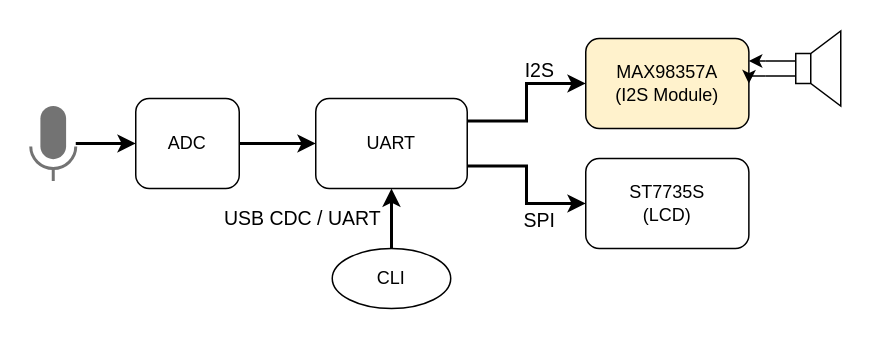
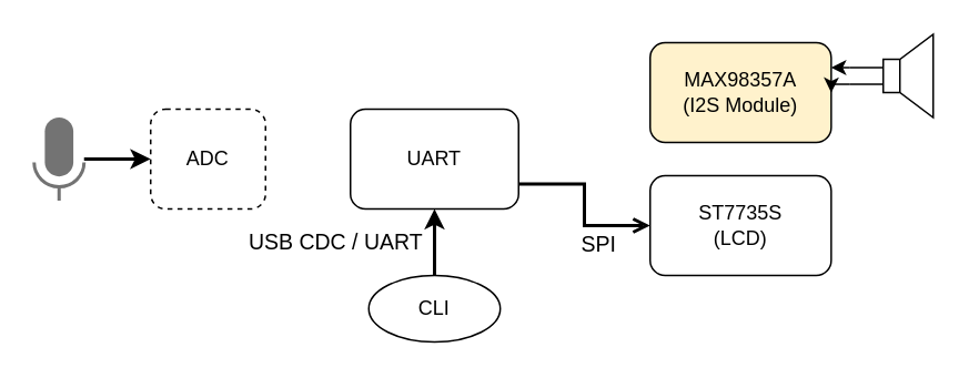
- <mxCell id="2" style="edgeStyle=orthogonalEdgeStyle;rounded=0;orthogonalLoop=1;jettySize=auto;html=1;exitX=1;exitY=0.25;exitDx=0;exitDy=0;entryX=0;entryY=0.5;entryDx=0;entryDy=0;strokeWidth=2;" edge="1" parent="1" source="6" target="7"><mxGeometry relative="1" as="geometry" /></mxCell>
- <mxCell id="3" value="&lt;font style=&quot;font-size: 13px;&quot;&gt;I2S&lt;/font&gt;" style="edgeLabel;html=1;align=center;verticalAlign=middle;resizable=0;points=[];fontSize=13;" vertex="1" connectable="0" parent="2"><mxGeometry x="0.436" y="-3" relative="1" as="geometry"><mxPoint x="-2" y="-13" as="offset" /></mxGeometry></mxCell>
- <mxCell id="13" value="ADC" style="rounded=1;whiteSpace=wrap;html=1;" vertex="1" parent="1"><mxGeometry x="90" y="65" width="69" height="60" as="geometry" /></mxCell>
+ <mxCell id="13" value="ADC" style="rounded=1;whiteSpace=wrap;html=1;dashed=1;" vertex="1" parent="1"><mxGeometry x="90" y="65" width="69" height="60" as="geometry" /></mxCell>
- <mxCell id="12" style="edgeStyle=orthogonalEdgeStyle;rounded=0;orthogonalLoop=1;jettySize=auto;html=1;exitX=1;exitY=0.5;exitDx=0;exitDy=0;entryX=0;entryY=0.5;entryDx=0;entryDy=0;strokeWidth=2;startArrow=none;startFill=0;" edge="1" parent="1" source="13" target="6"><mxGeometry relative="1" as="geometry" /></mxCell>
- <mxCell id="4" style="edgeStyle=orthogonalEdgeStyle;rounded=0;orthogonalLoop=1;jettySize=auto;html=1;exitX=1;exitY=0.75;exitDx=0;exitDy=0;entryX=0;entryY=0.5;entryDx=0;entryDy=0;strokeWidth=2;" edge="1" parent="1" source="6" target="8"><mxGeometry relative="1" as="geometry" /></mxCell>
+ <mxCell id="4" style="edgeStyle=orthogonalEdgeStyle;rounded=0;orthogonalLoop=1;jettySize=auto;html=1;exitX=1;exitY=0.75;exitDx=0;exitDy=0;entryX=0;entryY=0.5;entryDx=0;entryDy=0;strokeWidth=2;endArrow=open;" edge="1" parent="1" source="6" target="8"><mxGeometry relative="1" as="geometry" /></mxCell>
